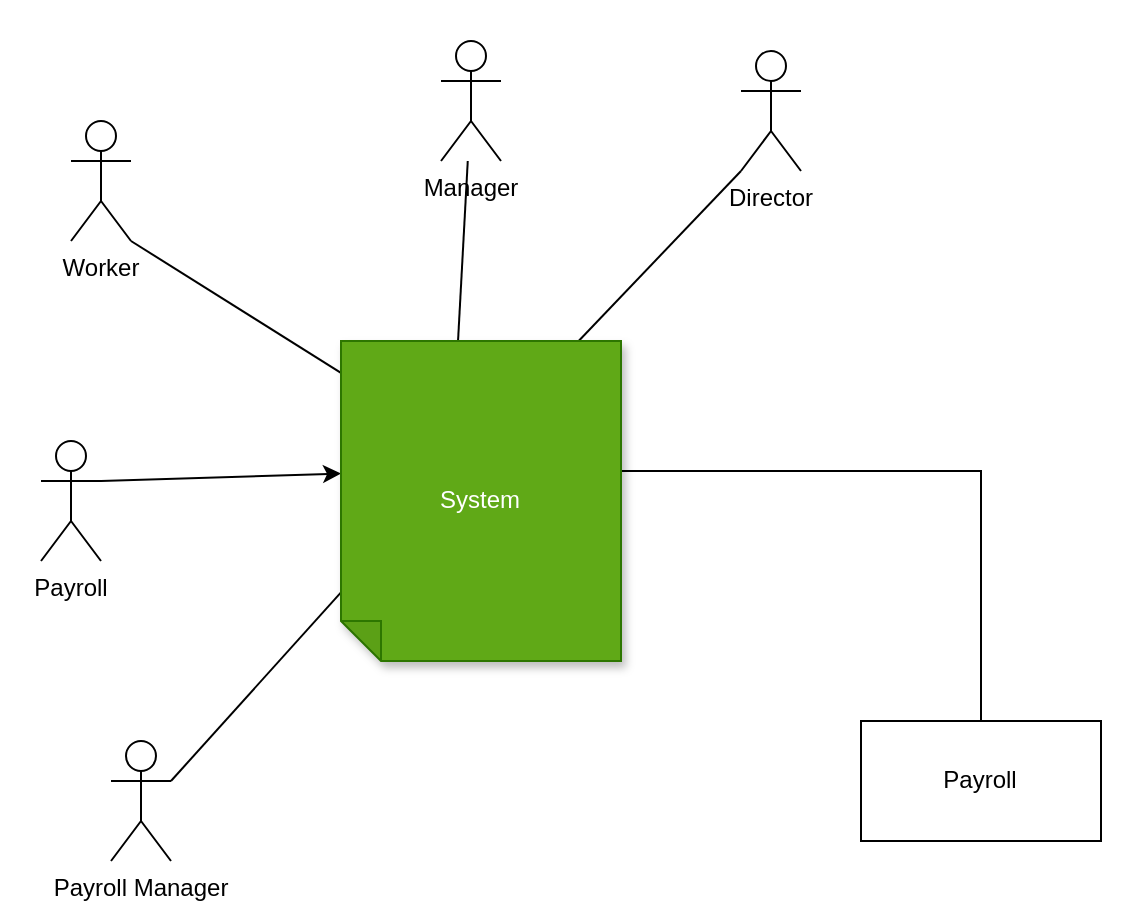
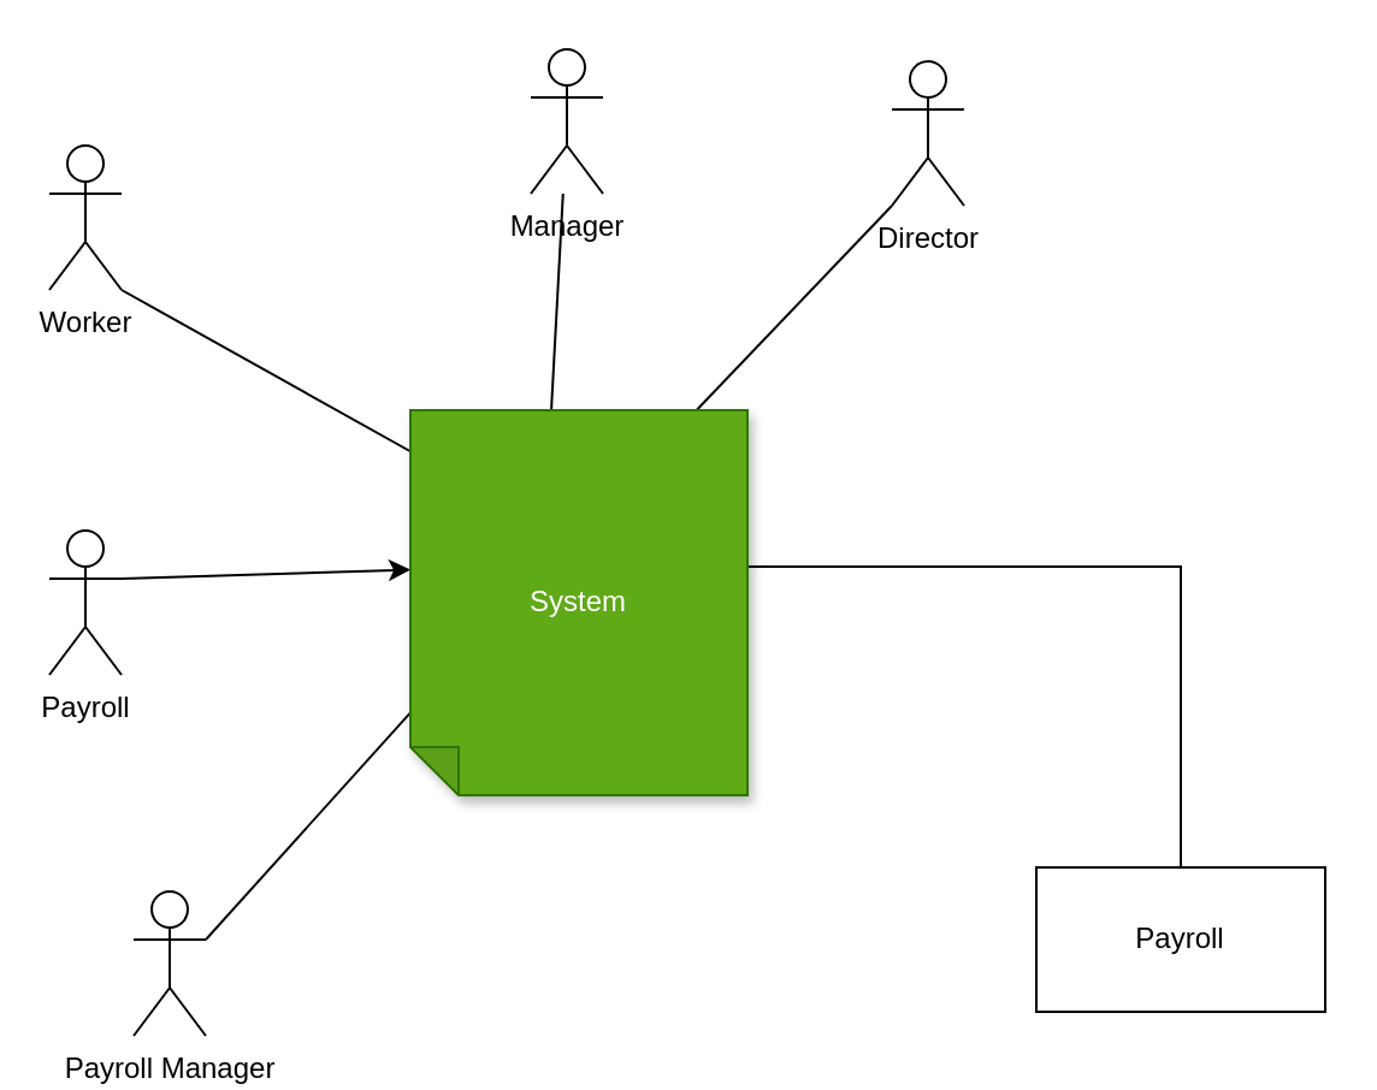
- <mxCell id="4" value="Worker" style="shape=umlActor;verticalLabelPosition=bottom;verticalAlign=top;html=1;outlineConnect=0;" parent="1" vertex="1"><mxGeometry x="35" y="60" width="30" height="60" as="geometry" /></mxCell>
+ <mxCell id="4" value="Worker" style="shape=umlActor;verticalLabelPosition=bottom;verticalAlign=top;html=1;outlineConnect=0;" parent="1" vertex="1"><mxGeometry x="20" y="60" width="30" height="60" as="geometry" /></mxCell>
